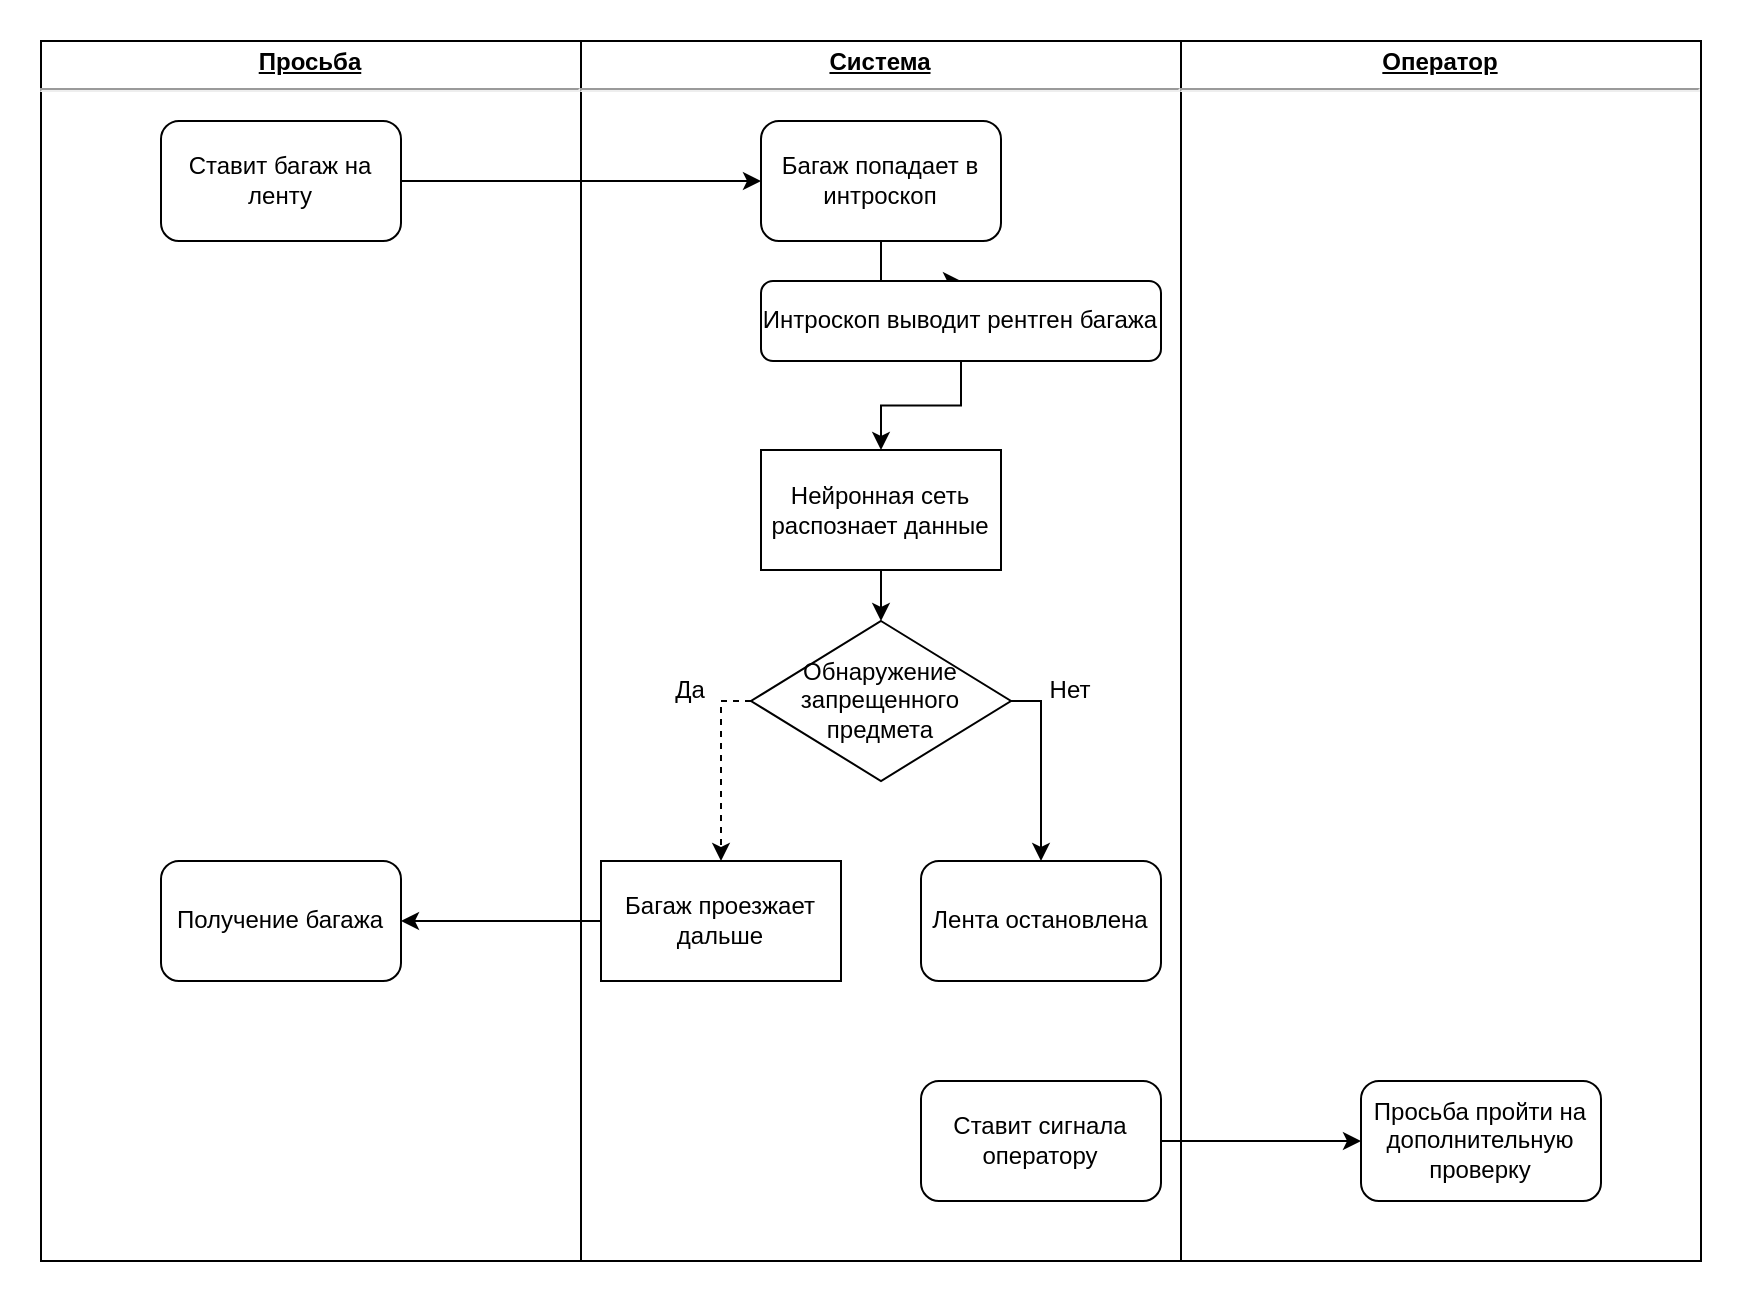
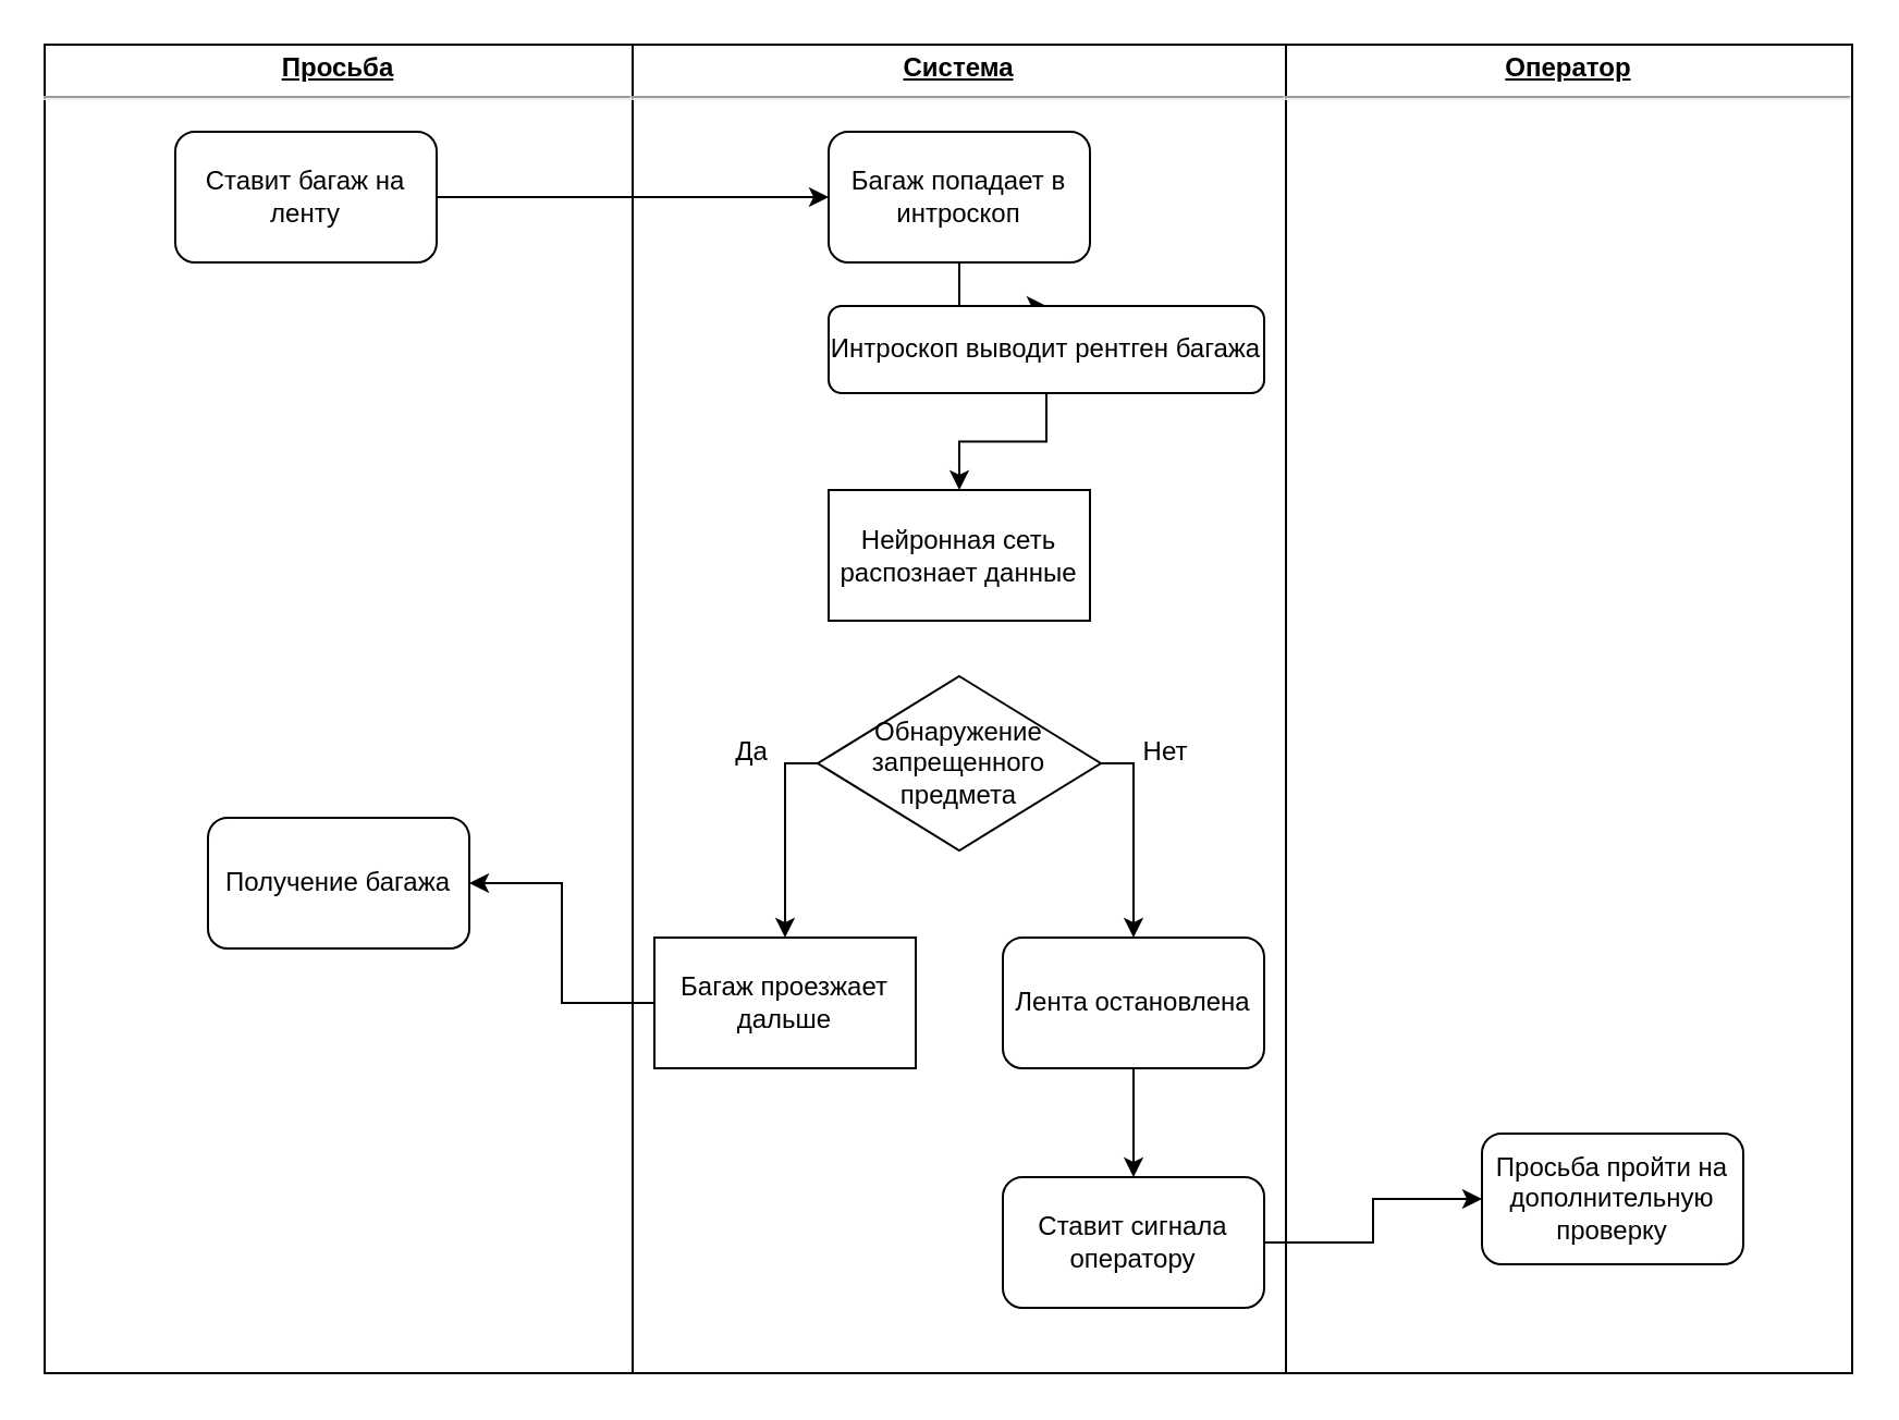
- <mxCell id="10" style="edgeStyle=orthogonalEdgeStyle;rounded=0;orthogonalLoop=1;jettySize=auto;html=1;" parent="1" source="11" target="13" edge="1"><mxGeometry relative="1" as="geometry" /></mxCell>
- <mxCell id="18" value="" style="endArrow=classic;html=1;rounded=0;exitX=0;exitY=0.5;exitDx=0;exitDy=0;entryX=0.5;entryY=0;entryDx=0;entryDy=0;dashed=1;" parent="1" source="13" target="15" edge="1"><mxGeometry width="50" height="50" relative="1" as="geometry"><mxPoint x="400" y="410" as="sourcePoint" /><mxPoint x="450" y="360" as="targetPoint" /><Array as="points"><mxPoint x="360" y="350" /></Array></mxGeometry></mxCell>
+ <mxCell id="18" value="" style="endArrow=classic;html=1;rounded=0;exitX=0;exitY=0.5;exitDx=0;exitDy=0;entryX=0.5;entryY=0;entryDx=0;entryDy=0;" parent="1" source="13" target="15" edge="1"><mxGeometry width="50" height="50" relative="1" as="geometry"><mxPoint x="400" y="410" as="sourcePoint" /><mxPoint x="450" y="360" as="targetPoint" /><Array as="points"><mxPoint x="360" y="350" /></Array></mxGeometry></mxCell>
- <mxCell id="23" value="Получение багажа" style="rounded=1;whiteSpace=wrap;html=1;" parent="1" vertex="1"><mxGeometry x="80" y="430" width="120" height="60" as="geometry" /></mxCell>
+ <mxCell id="23" value="Получение багажа" style="rounded=1;whiteSpace=wrap;html=1;" parent="1" vertex="1"><mxGeometry x="95" y="375" width="120" height="60" as="geometry" /></mxCell>
+ <mxCell id="16" style="edgeStyle=orthogonalEdgeStyle;rounded=0;orthogonalLoop=1;jettySize=auto;html=1;" parent="1" source="17" target="25" edge="1"><mxGeometry relative="1" as="geometry" /></mxCell>
- <mxCell id="26" value="Просьба пройти на дополнительную проверку" style="rounded=1;whiteSpace=wrap;html=1;" parent="1" vertex="1"><mxGeometry x="680" y="540" width="120" height="60" as="geometry" /></mxCell>
+ <mxCell id="26" value="Просьба пройти на дополнительную проверку" style="rounded=1;whiteSpace=wrap;html=1;" parent="1" vertex="1"><mxGeometry x="680" y="520" width="120" height="60" as="geometry" /></mxCell>
